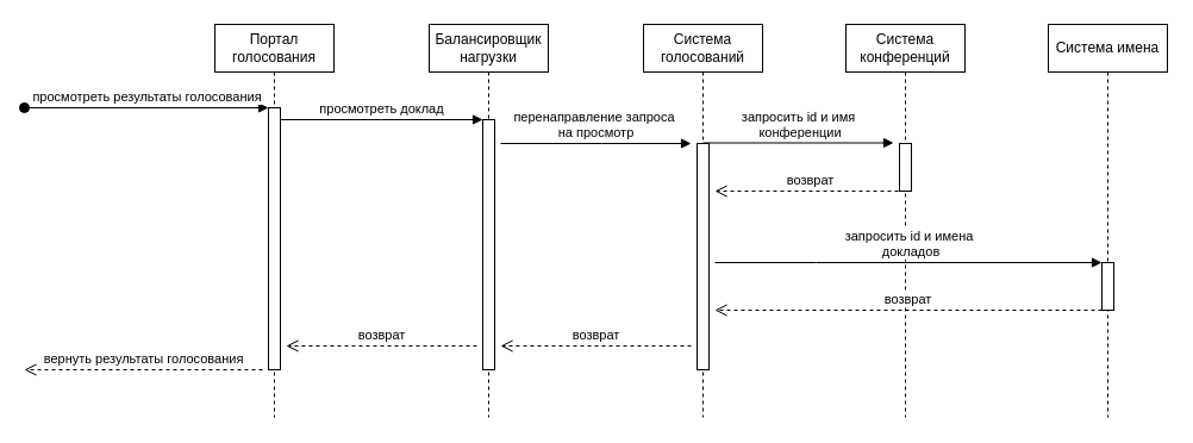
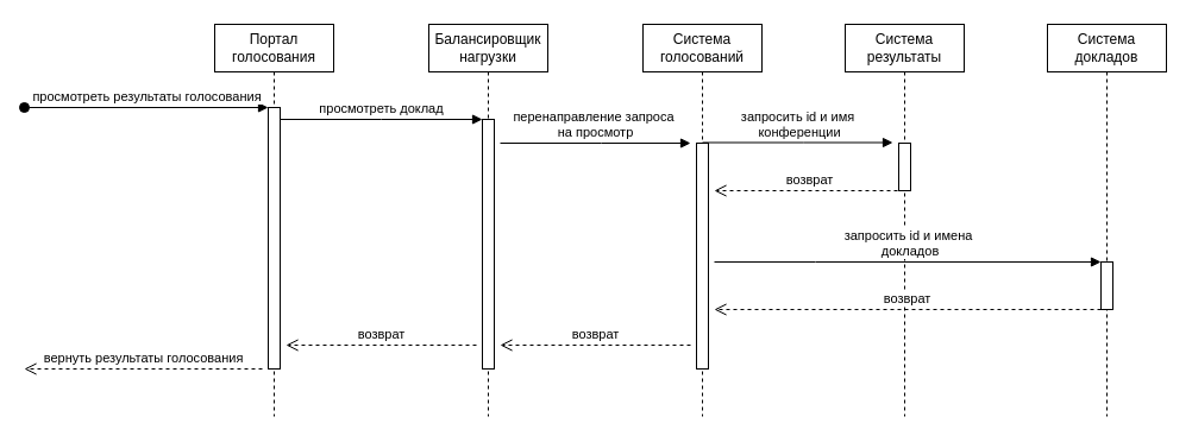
- <mxCell id="14" value="Система конференций" style="shape=umlLifeline;perimeter=lifelinePerimeter;whiteSpace=wrap;html=1;container=0;dropTarget=0;collapsible=0;recursiveResize=0;outlineConnect=0;portConstraint=eastwest;newEdgeStyle={&quot;edgeStyle&quot;:&quot;elbowEdgeStyle&quot;,&quot;elbow&quot;:&quot;vertical&quot;,&quot;curved&quot;:0,&quot;rounded&quot;:0};" parent="1" vertex="1"><mxGeometry x="710" y="20" width="100" height="330" as="geometry" /></mxCell>
+ <mxCell id="14" value="Система результаты" style="shape=umlLifeline;perimeter=lifelinePerimeter;whiteSpace=wrap;html=1;container=0;dropTarget=0;collapsible=0;recursiveResize=0;outlineConnect=0;portConstraint=eastwest;newEdgeStyle={&quot;edgeStyle&quot;:&quot;elbowEdgeStyle&quot;,&quot;elbow&quot;:&quot;vertical&quot;,&quot;curved&quot;:0,&quot;rounded&quot;:0};" parent="1" vertex="1"><mxGeometry x="710" y="20" width="100" height="330" as="geometry" /></mxCell>
- <mxCell id="18" value="Система имена" style="shape=umlLifeline;perimeter=lifelinePerimeter;whiteSpace=wrap;html=1;container=0;dropTarget=0;collapsible=0;recursiveResize=0;outlineConnect=0;portConstraint=eastwest;newEdgeStyle={&quot;edgeStyle&quot;:&quot;elbowEdgeStyle&quot;,&quot;elbow&quot;:&quot;vertical&quot;,&quot;curved&quot;:0,&quot;rounded&quot;:0};" vertex="1" parent="1"><mxGeometry x="880" y="20" width="100" height="330" as="geometry" /></mxCell>
+ <mxCell id="18" value="Система докладов" style="shape=umlLifeline;perimeter=lifelinePerimeter;whiteSpace=wrap;html=1;container=0;dropTarget=0;collapsible=0;recursiveResize=0;outlineConnect=0;portConstraint=eastwest;newEdgeStyle={&quot;edgeStyle&quot;:&quot;elbowEdgeStyle&quot;,&quot;elbow&quot;:&quot;vertical&quot;,&quot;curved&quot;:0,&quot;rounded&quot;:0};" vertex="1" parent="1"><mxGeometry x="880" y="20" width="100" height="330" as="geometry" /></mxCell>
